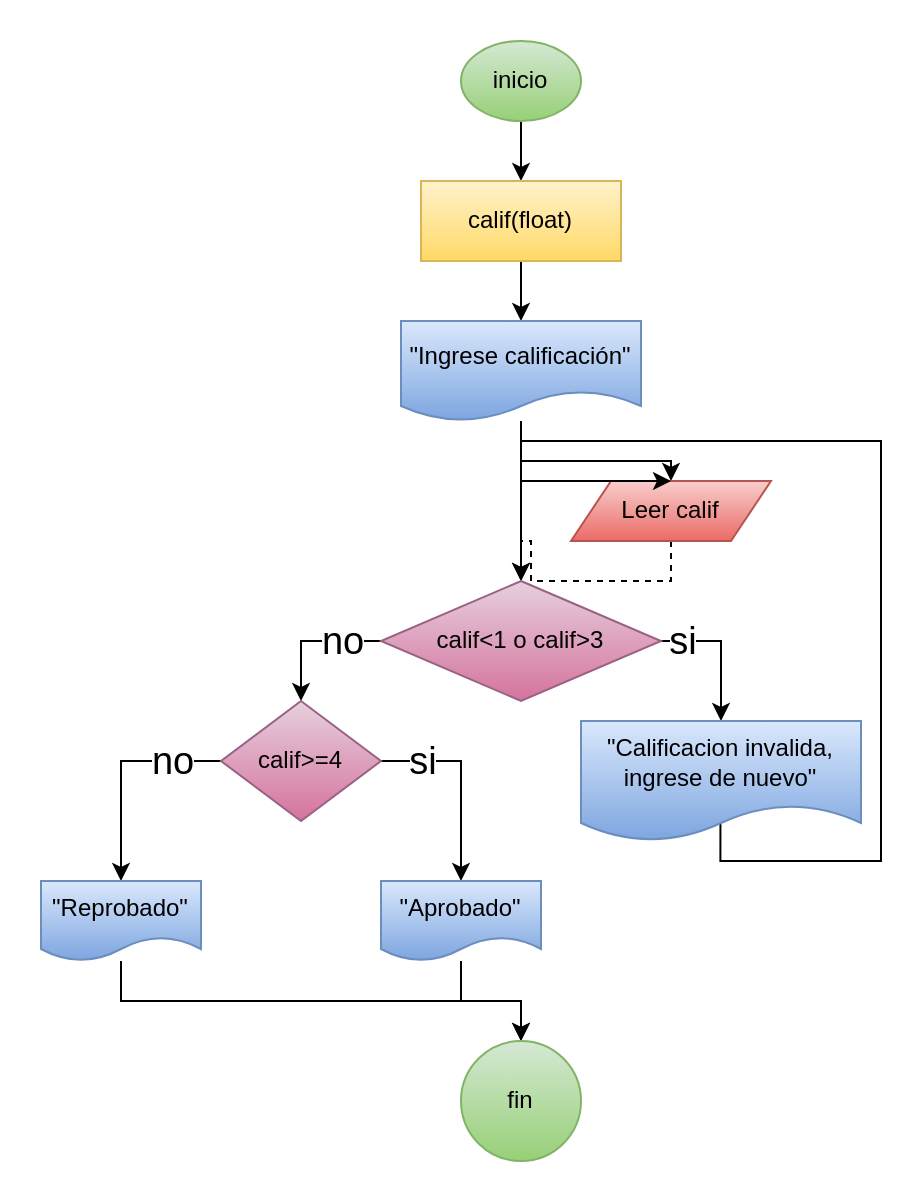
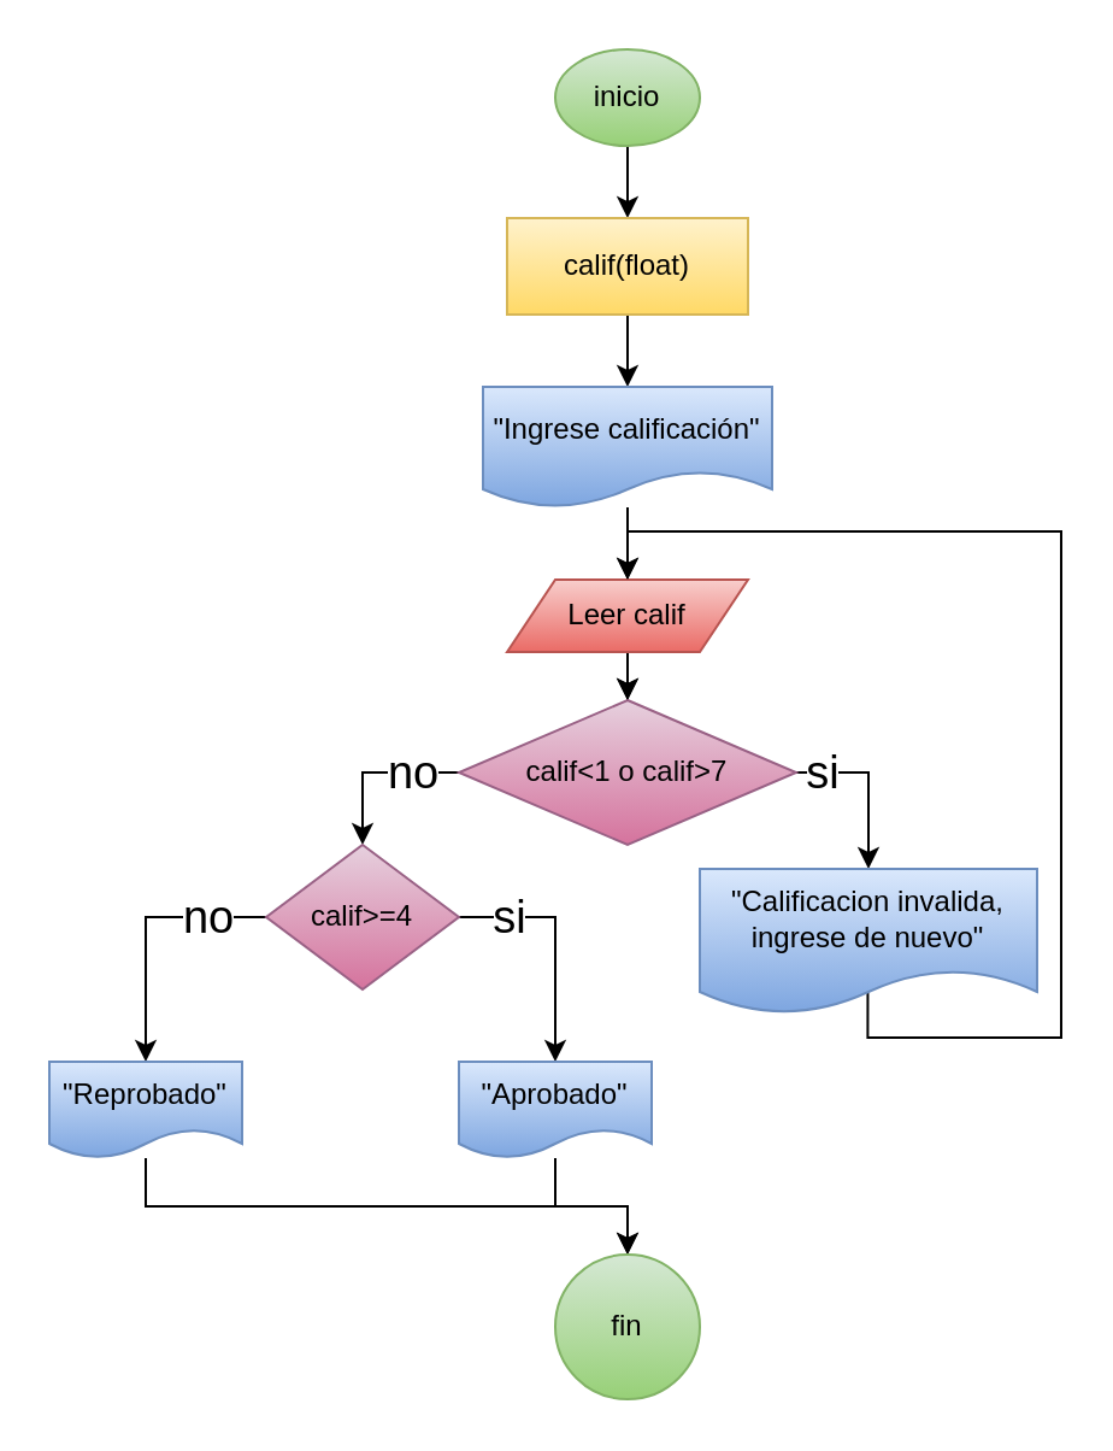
- <mxCell id="10" value="Leer calif" style="shape=parallelogram;perimeter=parallelogramPerimeter;whiteSpace=wrap;html=1;fixedSize=1;fillColor=#f8cecc;gradientColor=#ea6b66;strokeColor=#b85450;" parent="1" vertex="1"><mxGeometry x="285" y="240" width="100" height="30" as="geometry" /></mxCell>
+ <mxCell id="10" value="Leer calif" style="shape=parallelogram;perimeter=parallelogramPerimeter;whiteSpace=wrap;html=1;fixedSize=1;fillColor=#f8cecc;gradientColor=#ea6b66;strokeColor=#b85450;" parent="1" vertex="1"><mxGeometry x="210" y="240" width="100" height="30" as="geometry" /></mxCell>
- <mxCell id="15" value="calif&amp;lt;1 o calif&amp;gt;3" style="rhombus;whiteSpace=wrap;html=1;fillColor=#e6d0de;gradientColor=#d5739d;strokeColor=#996185;" parent="1" vertex="1"><mxGeometry x="190" y="290" width="140" height="60" as="geometry" /></mxCell>
+ <mxCell id="15" value="calif&amp;lt;1 o calif&amp;gt;7" style="rhombus;whiteSpace=wrap;html=1;fillColor=#e6d0de;gradientColor=#d5739d;strokeColor=#996185;" parent="1" vertex="1"><mxGeometry x="190" y="290" width="140" height="60" as="geometry" /></mxCell>
